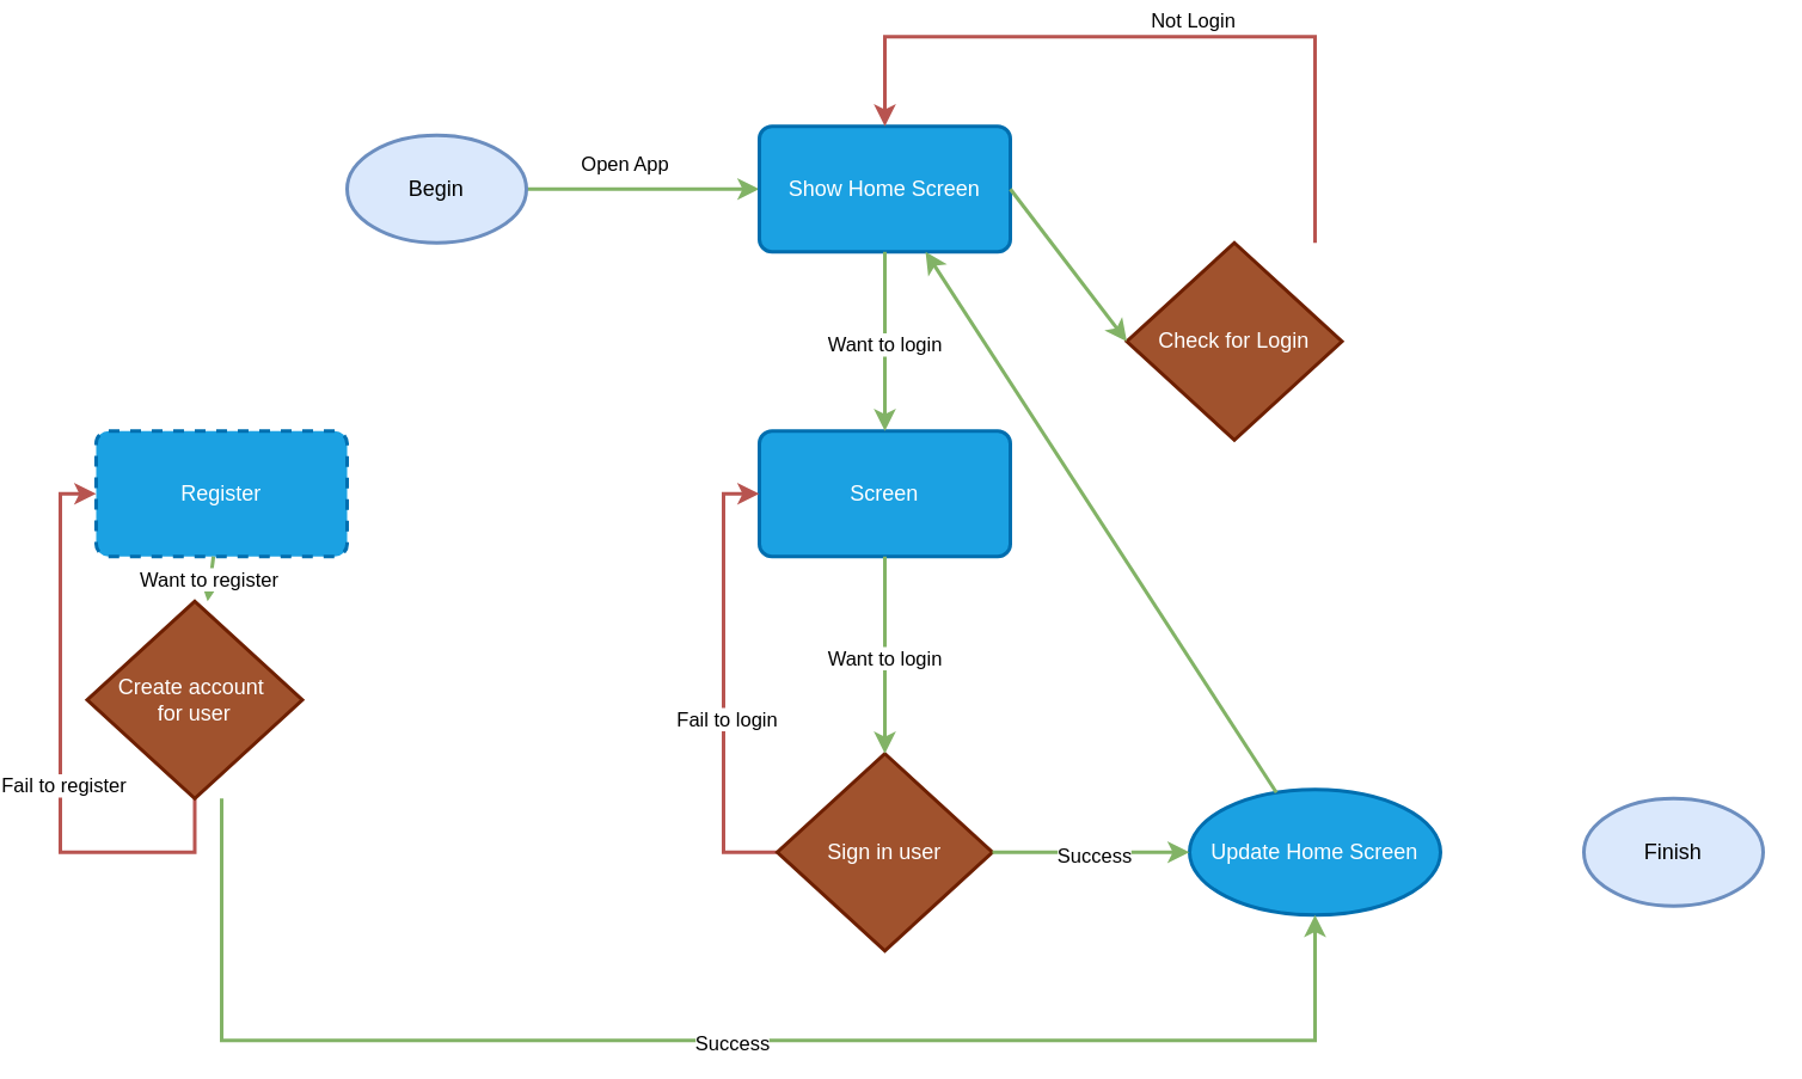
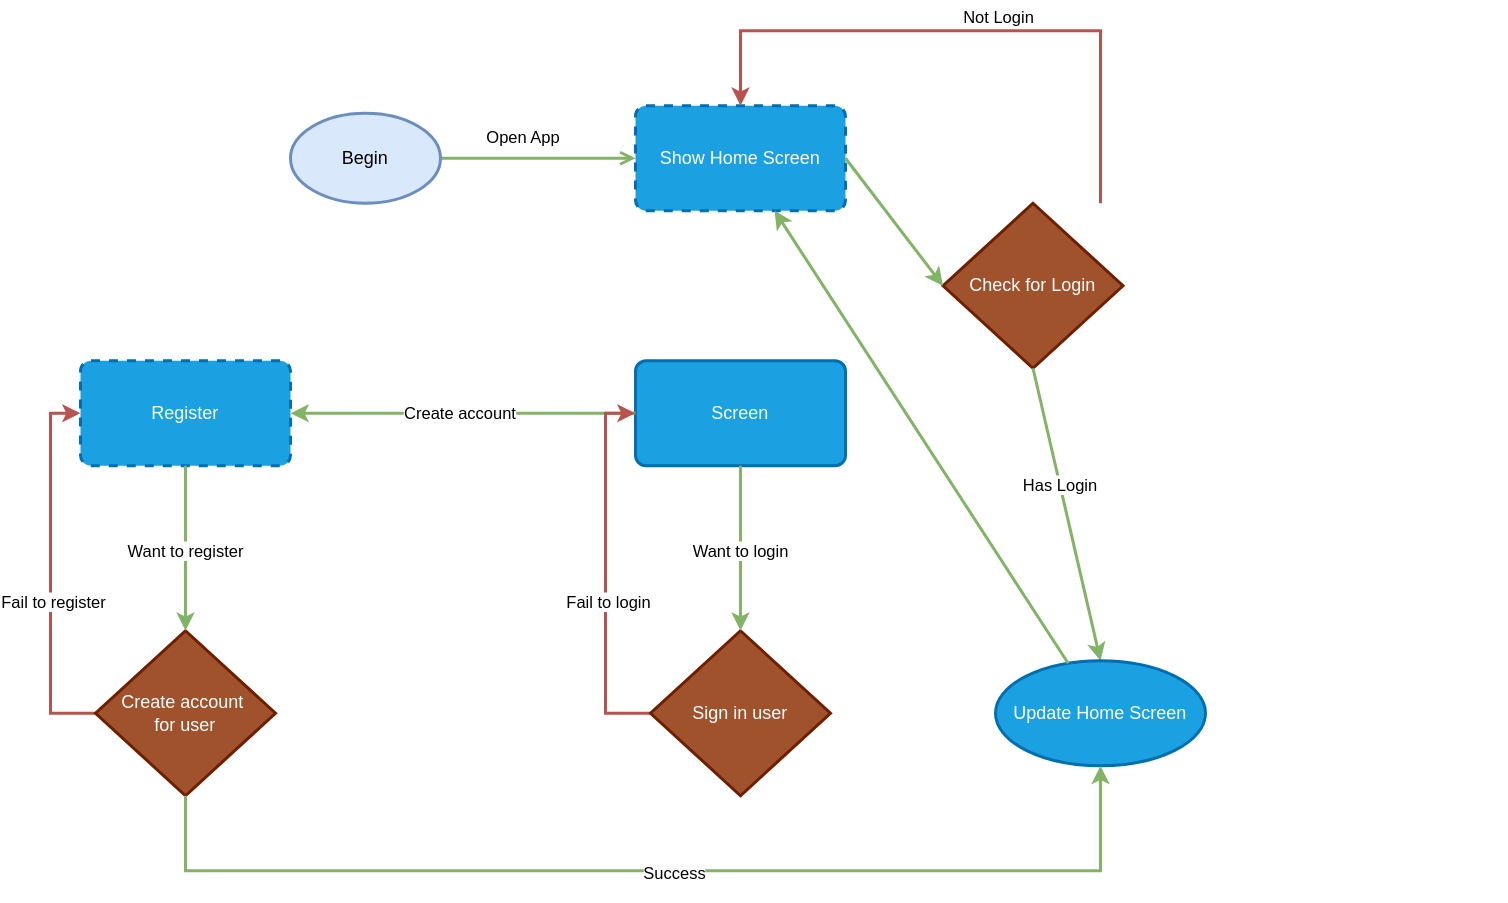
- <mxCell id="2" style="rounded=0;orthogonalLoop=1;jettySize=auto;html=1;entryX=0;entryY=0.5;entryDx=0;entryDy=0;strokeWidth=2;fillColor=#d5e8d4;strokeColor=#82b366;" parent="1" source="4" target="5" edge="1"><mxGeometry relative="1" as="geometry" /></mxCell>
+ <mxCell id="2" style="rounded=0;orthogonalLoop=1;jettySize=auto;html=1;entryX=0;entryY=0.5;entryDx=0;entryDy=0;strokeWidth=2;fillColor=#d5e8d4;strokeColor=#82b366;endArrow=open;" parent="1" source="4" target="5" edge="1"><mxGeometry relative="1" as="geometry" /></mxCell>
- <mxCell id="5" value="Show Home Screen" style="rounded=1;whiteSpace=wrap;html=1;absoluteArcSize=1;arcSize=14;strokeWidth=2;fillColor=#1ba1e2;fontColor=#ffffff;strokeColor=#006EAF;" parent="1" vertex="1"><mxGeometry x="410" y="70" width="140" height="70" as="geometry" /></mxCell>
+ <mxCell id="5" value="Show Home Screen" style="rounded=1;whiteSpace=wrap;html=1;absoluteArcSize=1;arcSize=14;strokeWidth=2;fillColor=#1ba1e2;fontColor=#ffffff;strokeColor=#006EAF;dashed=1;" parent="1" vertex="1"><mxGeometry x="410" y="70" width="140" height="70" as="geometry" /></mxCell>
- <mxCell id="16" style="rounded=0;orthogonalLoop=1;jettySize=auto;html=1;entryX=0.5;entryY=0;entryDx=0;entryDy=0;strokeWidth=2;fillColor=#d5e8d4;strokeColor=#82b366;exitX=0.5;exitY=1;exitDx=0;exitDy=0;" edge="1" parent="1" source="5" target="14"><mxGeometry relative="1" as="geometry"><mxPoint x="560" y="115" as="sourcePoint" /><mxPoint x="670" y="115" as="targetPoint" /></mxGeometry></mxCell>
- <mxCell id="17" value="Want to login" style="edgeLabel;html=1;align=center;verticalAlign=middle;resizable=0;points=[];" vertex="1" connectable="0" parent="16"><mxGeometry x="0.027" y="-1" relative="1" as="geometry"><mxPoint as="offset" /></mxGeometry></mxCell>
+ <mxCell id="19" style="rounded=0;orthogonalLoop=1;jettySize=auto;html=1;entryX=1;entryY=0.5;entryDx=0;entryDy=0;strokeWidth=2;fillColor=#d5e8d4;strokeColor=#82b366;exitX=0;exitY=0.5;exitDx=0;exitDy=0;" edge="1" parent="1" source="14" target="18"><mxGeometry relative="1" as="geometry"><mxPoint x="490" y="150" as="sourcePoint" /><mxPoint x="490" y="250" as="targetPoint" /></mxGeometry></mxCell>
+ <mxCell id="20" value="Create account" style="edgeLabel;html=1;align=center;verticalAlign=middle;resizable=0;points=[];" vertex="1" connectable="0" parent="19"><mxGeometry x="0.027" y="-1" relative="1" as="geometry"><mxPoint as="offset" /></mxGeometry></mxCell>
+ <mxCell id="9" style="rounded=0;orthogonalLoop=1;jettySize=auto;html=1;entryX=0.5;entryY=0;entryDx=0;entryDy=0;strokeWidth=2;fillColor=#d5e8d4;strokeColor=#82b366;exitX=0.5;exitY=1;exitDx=0;exitDy=0;exitPerimeter=0;" parent="1" source="8" target="11" edge="1"><mxGeometry relative="1" as="geometry"><mxPoint x="560" y="150" as="sourcePoint" /><mxPoint x="690" y="150" as="targetPoint" /></mxGeometry></mxCell>
+ <mxCell id="10" value="Has Login" style="edgeLabel;html=1;align=center;verticalAlign=middle;resizable=0;points=[];" parent="9" vertex="1" connectable="0"><mxGeometry x="-0.196" relative="1" as="geometry"><mxPoint as="offset" /></mxGeometry></mxCell>
- <mxCell id="30" value="Create account&amp;nbsp;&lt;div&gt;for user&lt;/div&gt;" style="strokeWidth=2;html=1;shape=mxgraph.flowchart.decision;whiteSpace=wrap;fillColor=#a0522d;strokeColor=#6D1F00;fontColor=#ffffff;" vertex="1" parent="1"><mxGeometry x="35" y="335" width="120" height="110" as="geometry" /></mxCell>
+ <mxCell id="30" value="Create account&amp;nbsp;&lt;div&gt;for user&lt;/div&gt;" style="strokeWidth=2;html=1;shape=mxgraph.flowchart.decision;whiteSpace=wrap;fillColor=#a0522d;strokeColor=#6D1F00;fontColor=#ffffff;" vertex="1" parent="1"><mxGeometry x="50" y="420" width="120" height="110" as="geometry" /></mxCell>
- <mxCell id="26" style="rounded=0;orthogonalLoop=1;jettySize=auto;html=1;strokeWidth=2;fillColor=#d5e8d4;strokeColor=#82b366;entryX=0;entryY=0.5;entryDx=0;entryDy=0;" edge="1" parent="1" source="23" target="11"><mxGeometry relative="1" as="geometry"><mxPoint x="490" y="320" as="sourcePoint" /><mxPoint x="490" y="430" as="targetPoint" /></mxGeometry></mxCell>
- <mxCell id="27" value="Success" style="edgeLabel;html=1;align=center;verticalAlign=middle;resizable=0;points=[];" vertex="1" connectable="0" parent="26"><mxGeometry x="0.027" y="-1" relative="1" as="geometry"><mxPoint as="offset" /></mxGeometry></mxCell>
- <mxCell id="12" value="Finish" style="strokeWidth=2;html=1;shape=mxgraph.flowchart.start_1;whiteSpace=wrap;fillColor=#dae8fc;strokeColor=#6c8ebf;" parent="1" vertex="1"><mxGeometry x="870" y="445" width="100" height="60" as="geometry" /></mxCell>
